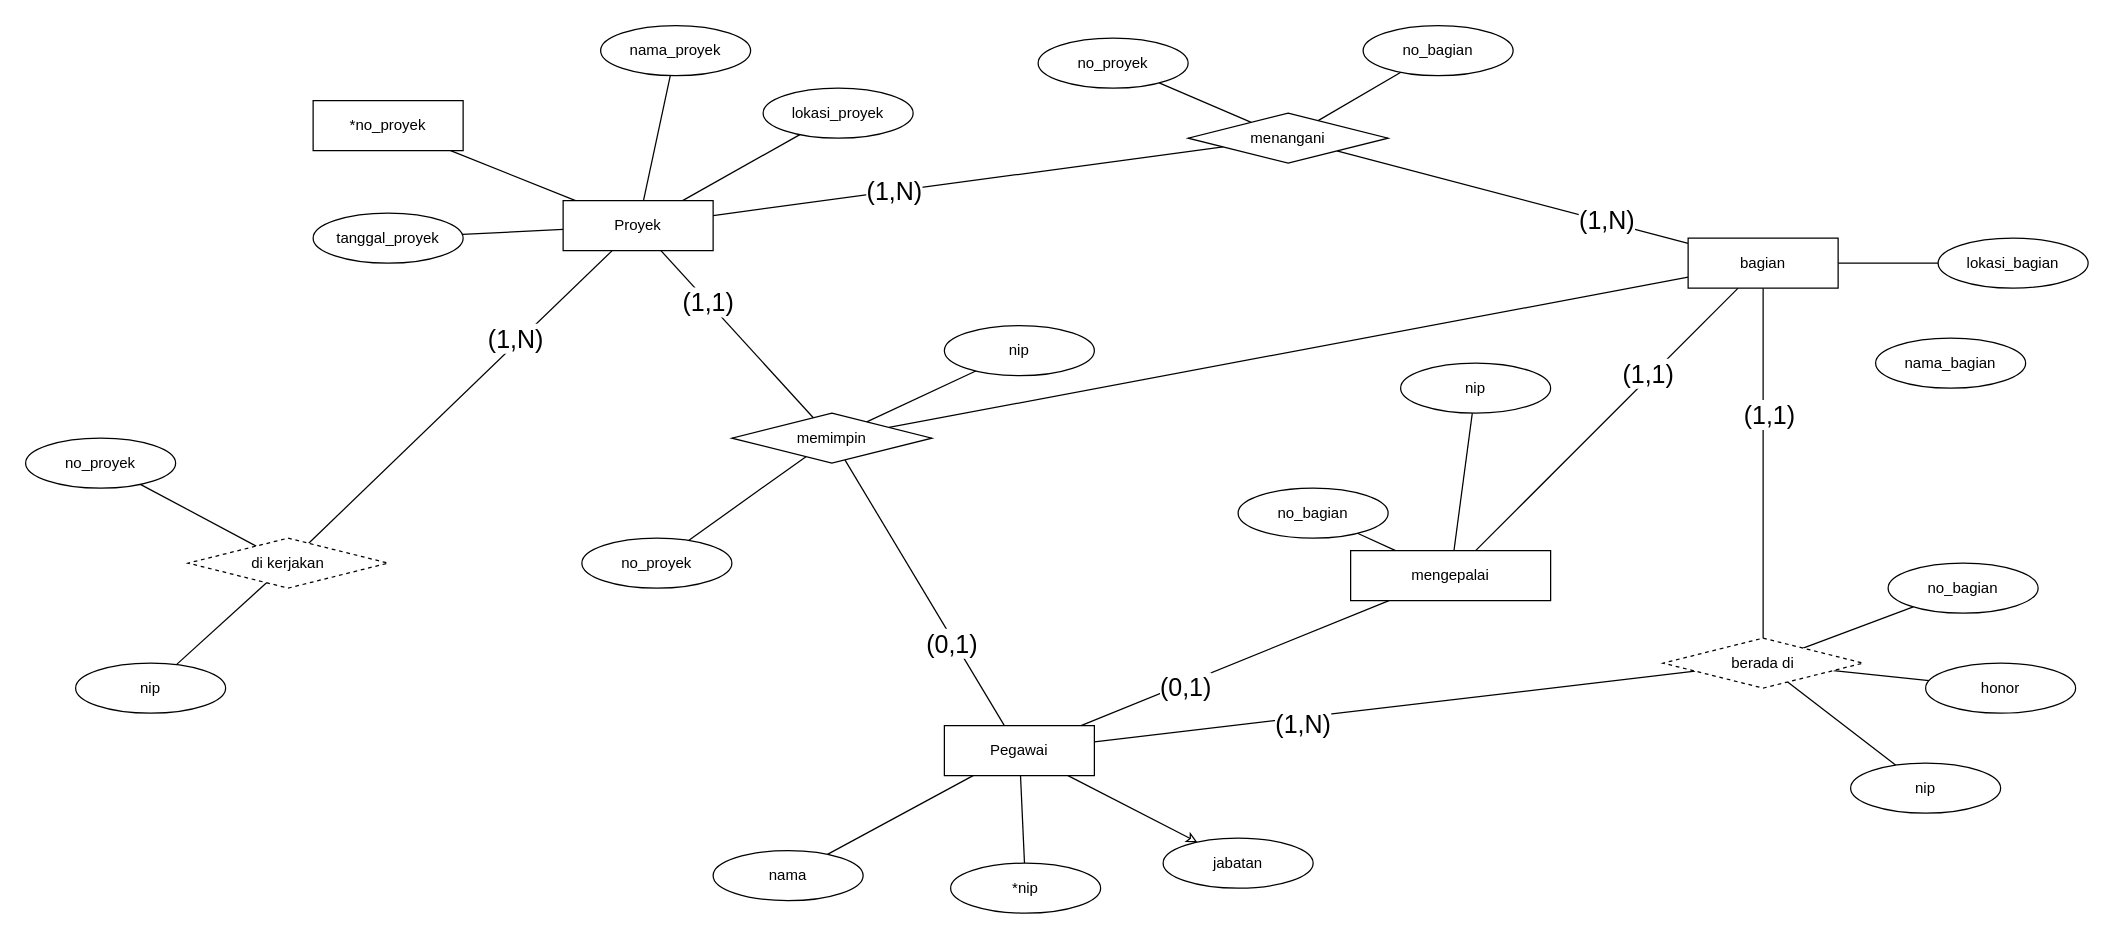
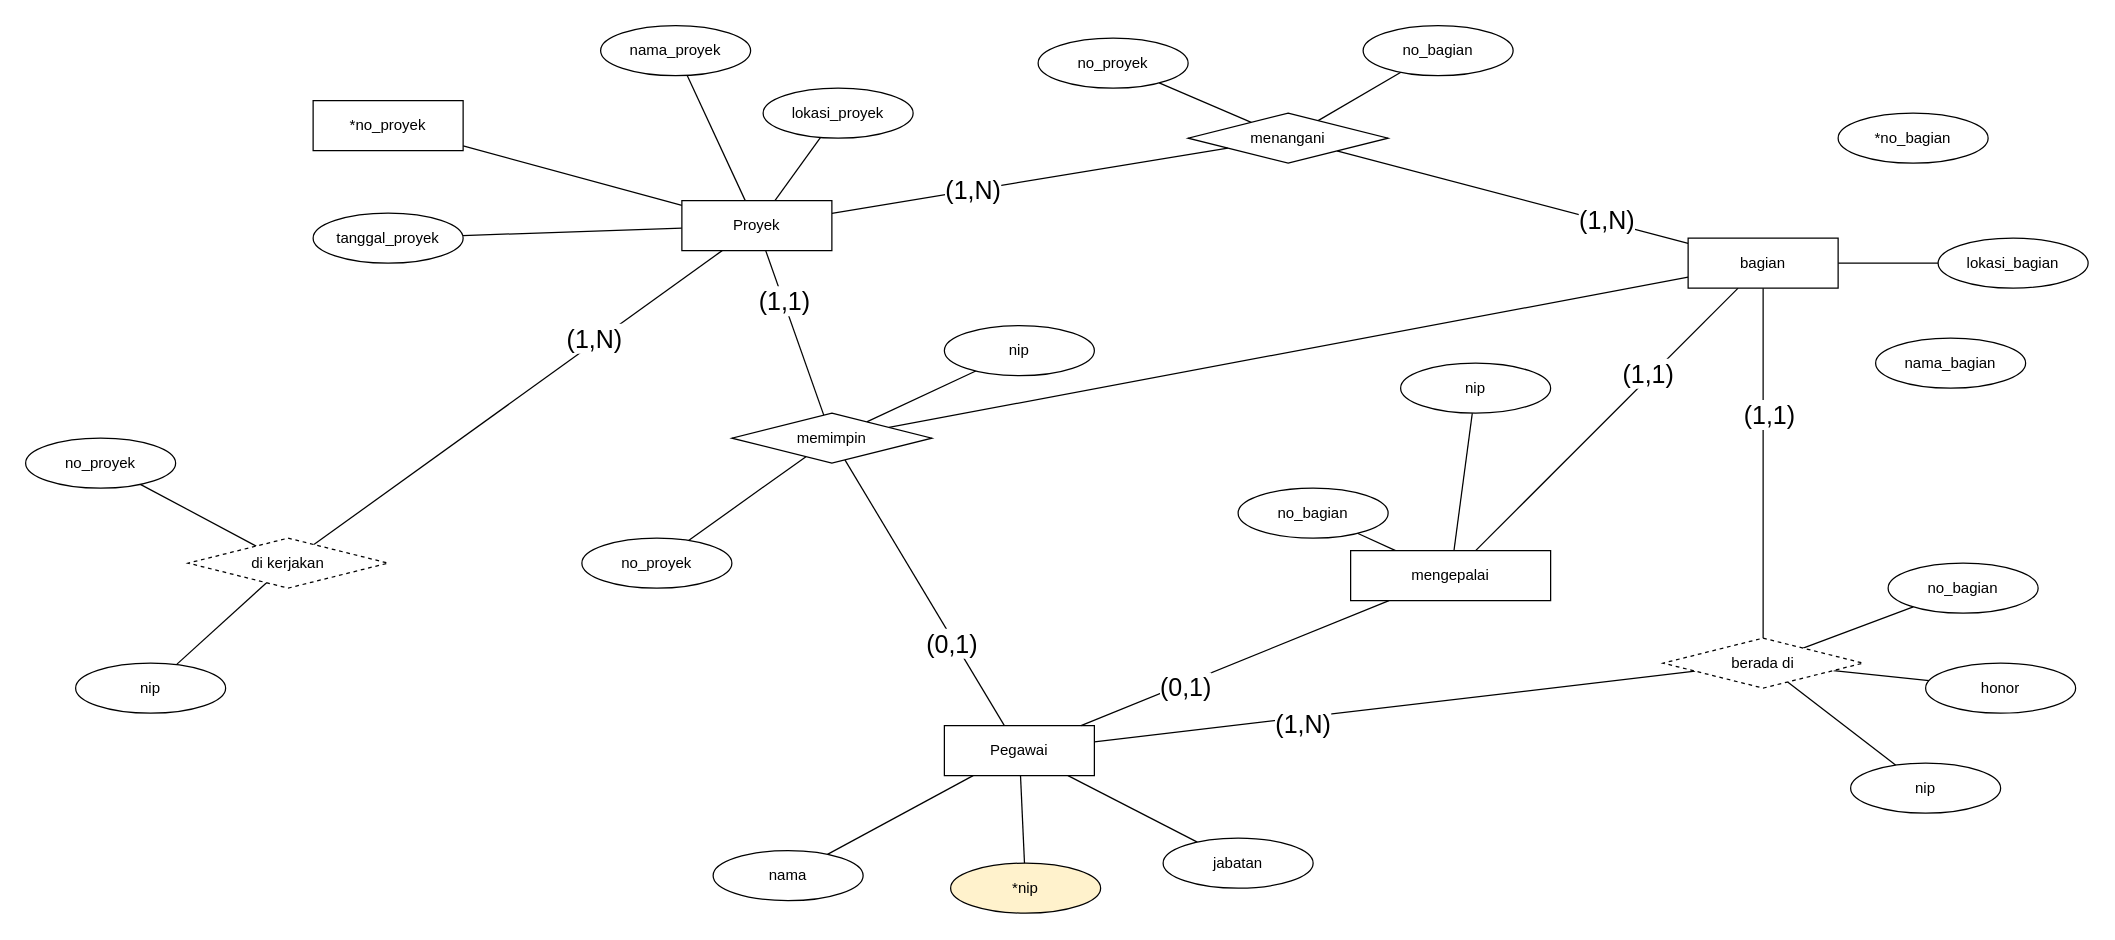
+ <mxCell id="25" value="*no_bagian" style="ellipse;whiteSpace=wrap;html=1;rounded=0;" parent="1" vertex="1"><mxGeometry x="1470" y="90" width="120" height="40" as="geometry" /></mxCell>
- <mxCell id="52" value="Proyek" style="rounded=0;whiteSpace=wrap;html=1;" parent="1" vertex="1"><mxGeometry x="450" y="160" width="120" height="40" as="geometry" /></mxCell>
+ <mxCell id="52" value="Proyek" style="rounded=0;whiteSpace=wrap;html=1;" parent="1" vertex="1"><mxGeometry x="545" y="160" width="120" height="40" as="geometry" /></mxCell>
- <mxCell id="2" value="" style="rounded=0;orthogonalLoop=1;jettySize=auto;html=1;endArrow=classic;endFill=0;" parent="1" source="5" target="6" edge="1"><mxGeometry relative="1" as="geometry" /></mxCell>
+ <mxCell id="2" value="" style="rounded=0;orthogonalLoop=1;jettySize=auto;html=1;endArrow=none;endFill=0;" parent="1" source="5" target="6" edge="1"><mxGeometry relative="1" as="geometry" /></mxCell>
- <mxCell id="7" value="*nip" style="ellipse;whiteSpace=wrap;html=1;rounded=0;" parent="1" vertex="1"><mxGeometry x="760" y="690" width="120" height="40" as="geometry" /></mxCell>
+ <mxCell id="7" value="*nip" style="ellipse;whiteSpace=wrap;html=1;rounded=0;fillColor=#fff2cc;" parent="1" vertex="1"><mxGeometry x="760" y="690" width="120" height="40" as="geometry" /></mxCell>
